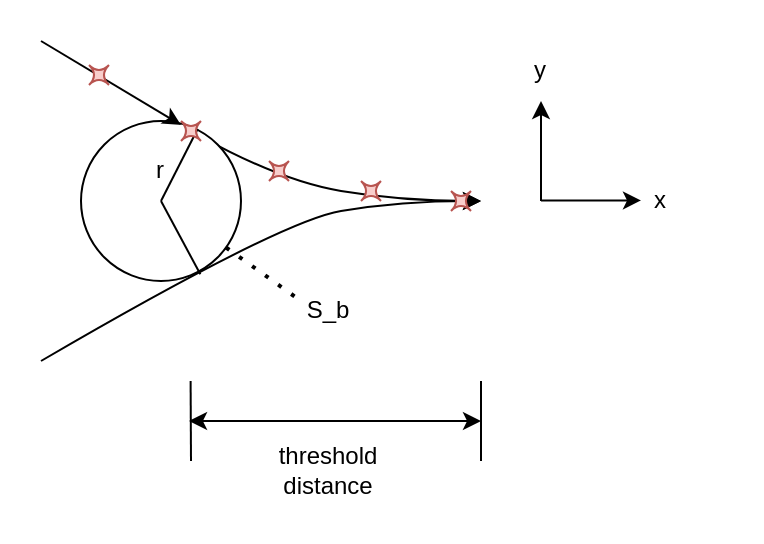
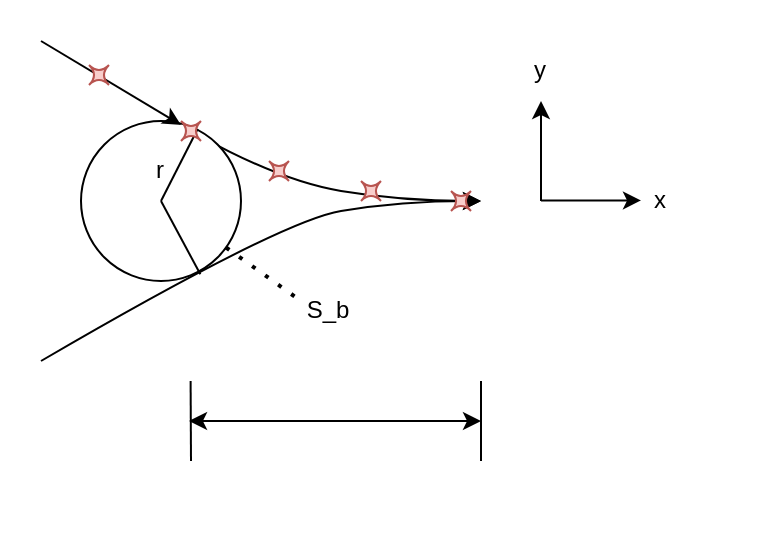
- <mxCell id="23" value="threshold distance" style="text;html=1;align=center;verticalAlign=middle;whiteSpace=wrap;rounded=0;" vertex="1" parent="1"><mxGeometry x="134" y="220" width="60" height="30" as="geometry" /></mxCell>
